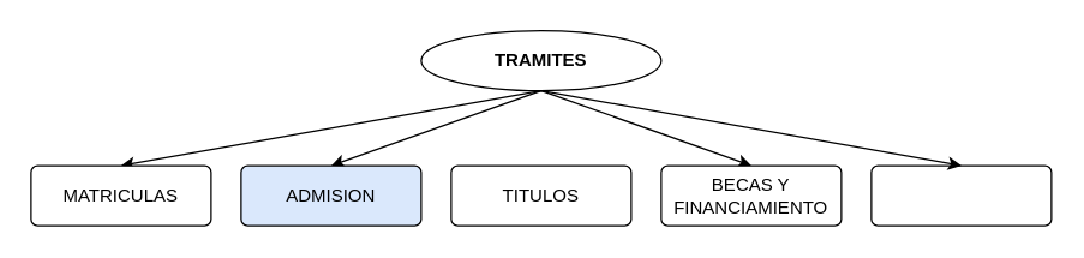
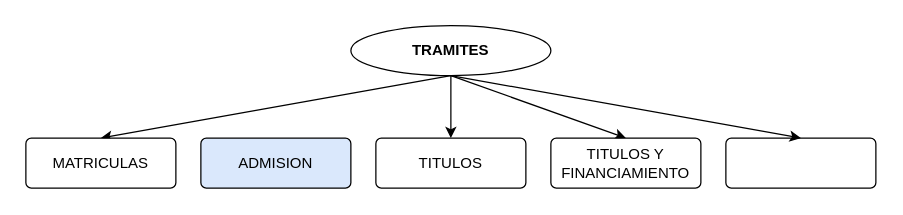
+ <mxCell id="2" value="" style="edgeStyle=none;html=1;" edge="1" parent="1" source="6" target="7"><mxGeometry relative="1" as="geometry" /></mxCell>
- <mxCell id="4" style="edgeStyle=none;html=1;exitX=0.5;exitY=1;exitDx=0;exitDy=0;entryX=0.5;entryY=0;entryDx=0;entryDy=0;" edge="1" parent="1" source="6" target="11"><mxGeometry relative="1" as="geometry" /></mxCell>
- <mxCell id="8" value="BECAS Y FINANCIAMIENTO" style="rounded=1;whiteSpace=wrap;html=1;arcSize=11;" vertex="1" parent="1"><mxGeometry x="440" y="110" width="120" height="40" as="geometry" /></mxCell>
+ <mxCell id="8" value="TITULOS Y FINANCIAMIENTO" style="rounded=1;whiteSpace=wrap;html=1;arcSize=11;" vertex="1" parent="1"><mxGeometry x="440" y="110" width="120" height="40" as="geometry" /></mxCell>
